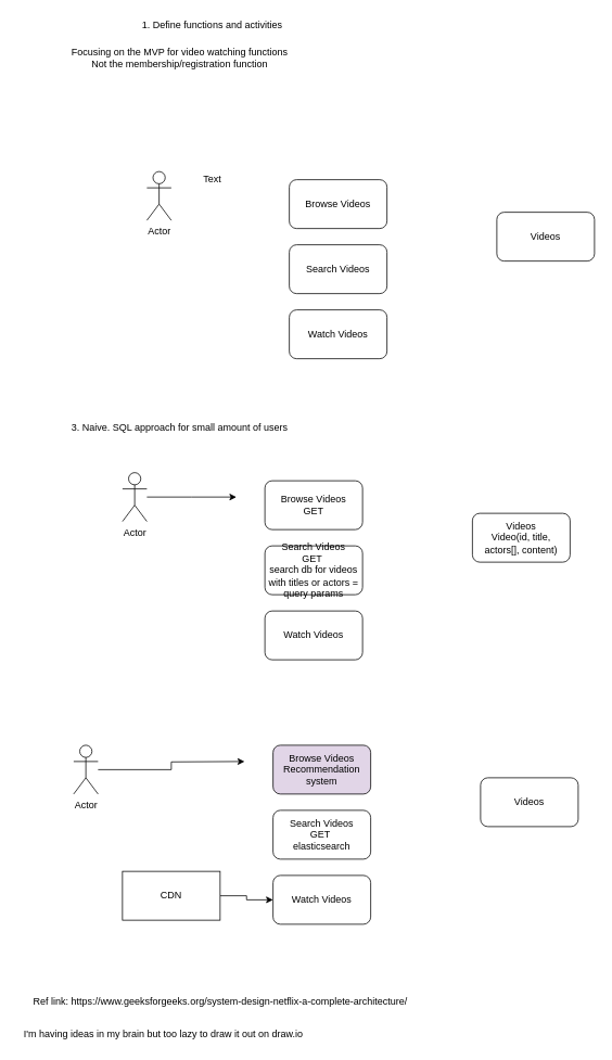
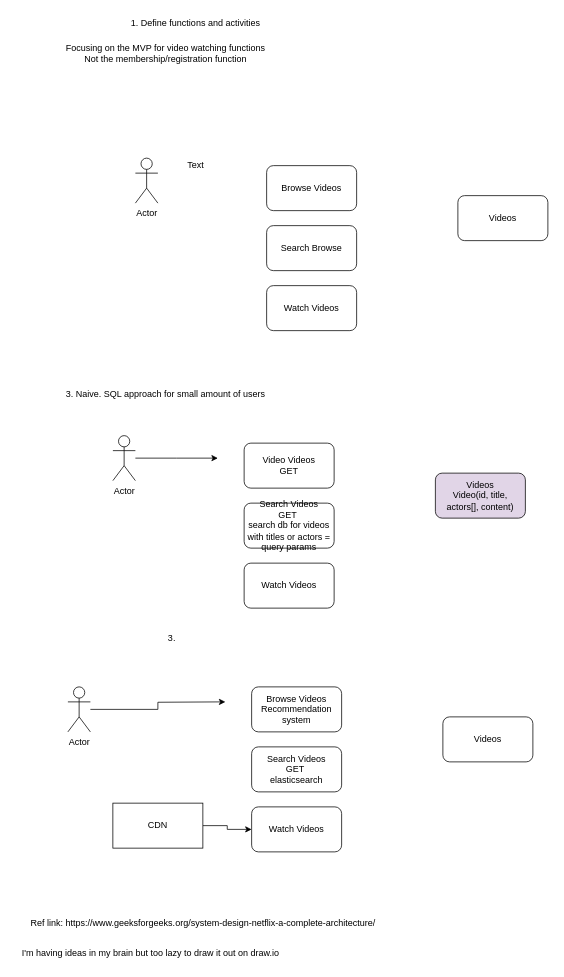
- <mxCell id="7" value="Search Videos" style="rounded=1;whiteSpace=wrap;html=1;" vertex="1" parent="1"><mxGeometry x="355" y="300" width="120" height="60" as="geometry" /></mxCell>
+ <mxCell id="7" value="Search Browse" style="rounded=1;whiteSpace=wrap;html=1;" vertex="1" parent="1"><mxGeometry x="355" y="300" width="120" height="60" as="geometry" /></mxCell>
- <mxCell id="14" value="Browse Videos&lt;br&gt;GET&lt;br&gt;" style="rounded=1;whiteSpace=wrap;html=1;" vertex="1" parent="1"><mxGeometry x="325" y="590" width="120" height="60" as="geometry" /></mxCell>
+ <mxCell id="14" value="Video Videos&lt;br&gt;GET&lt;br&gt;" style="rounded=1;whiteSpace=wrap;html=1;" vertex="1" parent="1"><mxGeometry x="325" y="590" width="120" height="60" as="geometry" /></mxCell>
- <mxCell id="16" value="Videos&lt;br&gt;Video(id, title, actors[], content)" style="rounded=1;whiteSpace=wrap;html=1;" vertex="1" parent="1"><mxGeometry x="580" y="630" width="120" height="60" as="geometry" /></mxCell>
+ <mxCell id="16" value="Videos&lt;br&gt;Video(id, title, actors[], content)" style="rounded=1;whiteSpace=wrap;html=1;fillColor=#e1d5e7;" vertex="1" parent="1"><mxGeometry x="580" y="630" width="120" height="60" as="geometry" /></mxCell>
+ <mxCell id="17" value="3.&amp;nbsp;" style="text;html=1;align=center;verticalAlign=middle;resizable=0;points=[];autosize=1;strokeColor=none;" vertex="1" parent="1"><mxGeometry x="215" y="840" width="30" height="20" as="geometry" /></mxCell>
- <mxCell id="21" value="Browse Videos&lt;br&gt;Recommendation system" style="rounded=1;whiteSpace=wrap;html=1;fillColor=#e1d5e7;" vertex="1" parent="1"><mxGeometry x="335" y="915" width="120" height="60" as="geometry" /></mxCell>
+ <mxCell id="21" value="Browse Videos&lt;br&gt;Recommendation system" style="rounded=1;whiteSpace=wrap;html=1;" vertex="1" parent="1"><mxGeometry x="335" y="915" width="120" height="60" as="geometry" /></mxCell>
